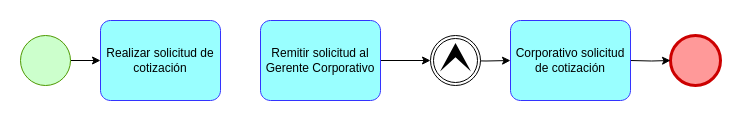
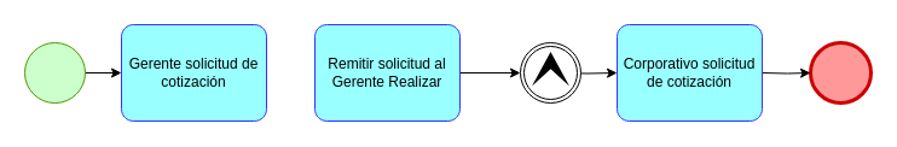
- <mxCell id="2" value="Realizar solicitud de cotización" style="points=[[0.25,0,0],[0.5,0,0],[0.75,0,0],[1,0.25,0],[1,0.5,0],[1,0.75,0],[0.75,1,0],[0.5,1,0],[0.25,1,0],[0,0.75,0],[0,0.5,0],[0,0.25,0]];shape=mxgraph.bpmn.task;whiteSpace=wrap;rectStyle=rounded;size=10;html=1;taskMarker=abstract;strokeColor=#3333FF;fillColor=#99FFFF;" vertex="1" parent="1"><mxGeometry x="100" y="20" width="120" height="80" as="geometry" /></mxCell>
+ <mxCell id="2" value="Gerente solicitud de cotización" style="points=[[0.25,0,0],[0.5,0,0],[0.75,0,0],[1,0.25,0],[1,0.5,0],[1,0.75,0],[0.75,1,0],[0.5,1,0],[0.25,1,0],[0,0.75,0],[0,0.5,0],[0,0.25,0]];shape=mxgraph.bpmn.task;whiteSpace=wrap;rectStyle=rounded;size=10;html=1;taskMarker=abstract;strokeColor=#3333FF;fillColor=#99FFFF;" vertex="1" parent="1"><mxGeometry x="100" y="20" width="120" height="80" as="geometry" /></mxCell>
- <mxCell id="10" value="Remitir solicitud al Gerente Corporativo" style="points=[[0.25,0,0],[0.5,0,0],[0.75,0,0],[1,0.25,0],[1,0.5,0],[1,0.75,0],[0.75,1,0],[0.5,1,0],[0.25,1,0],[0,0.75,0],[0,0.5,0],[0,0.25,0]];shape=mxgraph.bpmn.task;whiteSpace=wrap;rectStyle=rounded;size=10;html=1;taskMarker=abstract;strokeColor=#3333FF;fillColor=#99FFFF;" vertex="1" parent="1"><mxGeometry x="260" y="20" width="120" height="80" as="geometry" /></mxCell>
+ <mxCell id="10" value="Remitir solicitud al Gerente Realizar" style="points=[[0.25,0,0],[0.5,0,0],[0.75,0,0],[1,0.25,0],[1,0.5,0],[1,0.75,0],[0.75,1,0],[0.5,1,0],[0.25,1,0],[0,0.75,0],[0,0.5,0],[0,0.25,0]];shape=mxgraph.bpmn.task;whiteSpace=wrap;rectStyle=rounded;size=10;html=1;taskMarker=abstract;strokeColor=#3333FF;fillColor=#99FFFF;" vertex="1" parent="1"><mxGeometry x="260" y="20" width="120" height="80" as="geometry" /></mxCell>
